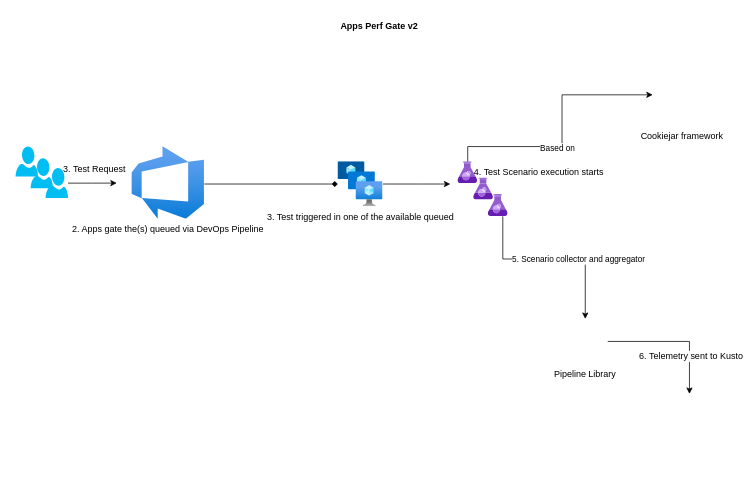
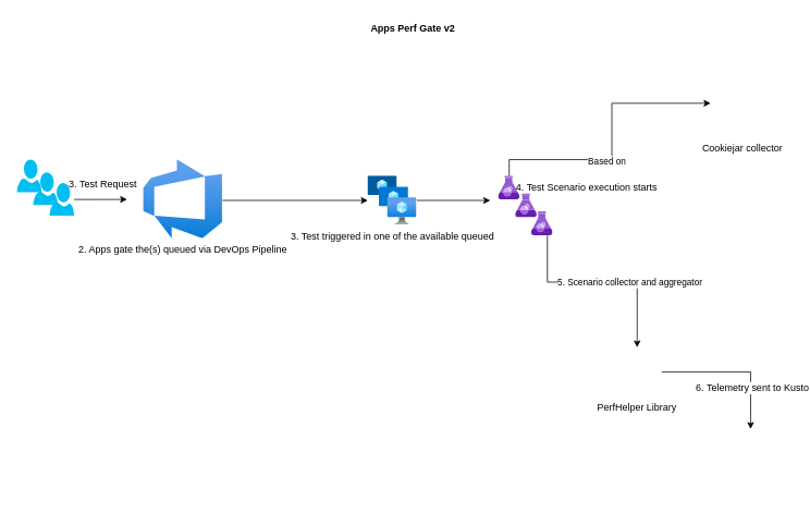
- <mxCell id="19" value="Cookiejar framework " style="shape=image;verticalLabelPosition=bottom;labelBackgroundColor=default;verticalAlign=top;aspect=fixed;imageAspect=0;image=https://cdn-icons-png.flaticon.com/512/1608/1608735.png;" vertex="1" parent="1"><mxGeometry x="870" y="85" width="82" height="82" as="geometry" /></mxCell>
+ <mxCell id="19" value="Cookiejar collector " style="shape=image;verticalLabelPosition=bottom;labelBackgroundColor=default;verticalAlign=top;aspect=fixed;imageAspect=0;image=https://cdn-icons-png.flaticon.com/512/1608/1608735.png;" vertex="1" parent="1"><mxGeometry x="870" y="85" width="82" height="82" as="geometry" /></mxCell>
- <mxCell id="8" style="edgeStyle=orthogonalEdgeStyle;rounded=0;orthogonalLoop=1;jettySize=auto;html=1;fontColor=#BABABA;endArrow=diamond;" edge="1" parent="1" source="14" target="13"><mxGeometry relative="1" as="geometry"><mxPoint x="727" y="106.5" as="sourcePoint" /><Array as="points"><mxPoint x="310" y="245" /><mxPoint x="310" y="245" /></Array></mxGeometry></mxCell>
+ <mxCell id="8" style="edgeStyle=orthogonalEdgeStyle;rounded=0;orthogonalLoop=1;jettySize=auto;html=1;fontColor=#BABABA;" edge="1" parent="1" source="14" target="13"><mxGeometry relative="1" as="geometry"><mxPoint x="727" y="106.5" as="sourcePoint" /><Array as="points"><mxPoint x="310" y="245" /><mxPoint x="310" y="245" /></Array></mxGeometry></mxCell>
- <mxCell id="22" value="Pipeline Library" style="shape=image;verticalLabelPosition=bottom;labelBackgroundColor=default;verticalAlign=top;aspect=fixed;imageAspect=0;image=https://icon-library.com/images/icon-programing/icon-programing-8.jpg;" vertex="1" parent="1"><mxGeometry x="750" y="425" width="60" height="60" as="geometry" /></mxCell>
+ <mxCell id="22" value="PerfHelper Library" style="shape=image;verticalLabelPosition=bottom;labelBackgroundColor=default;verticalAlign=top;aspect=fixed;imageAspect=0;image=https://icon-library.com/images/icon-programing/icon-programing-8.jpg;" vertex="1" parent="1"><mxGeometry x="750" y="425" width="60" height="60" as="geometry" /></mxCell>
